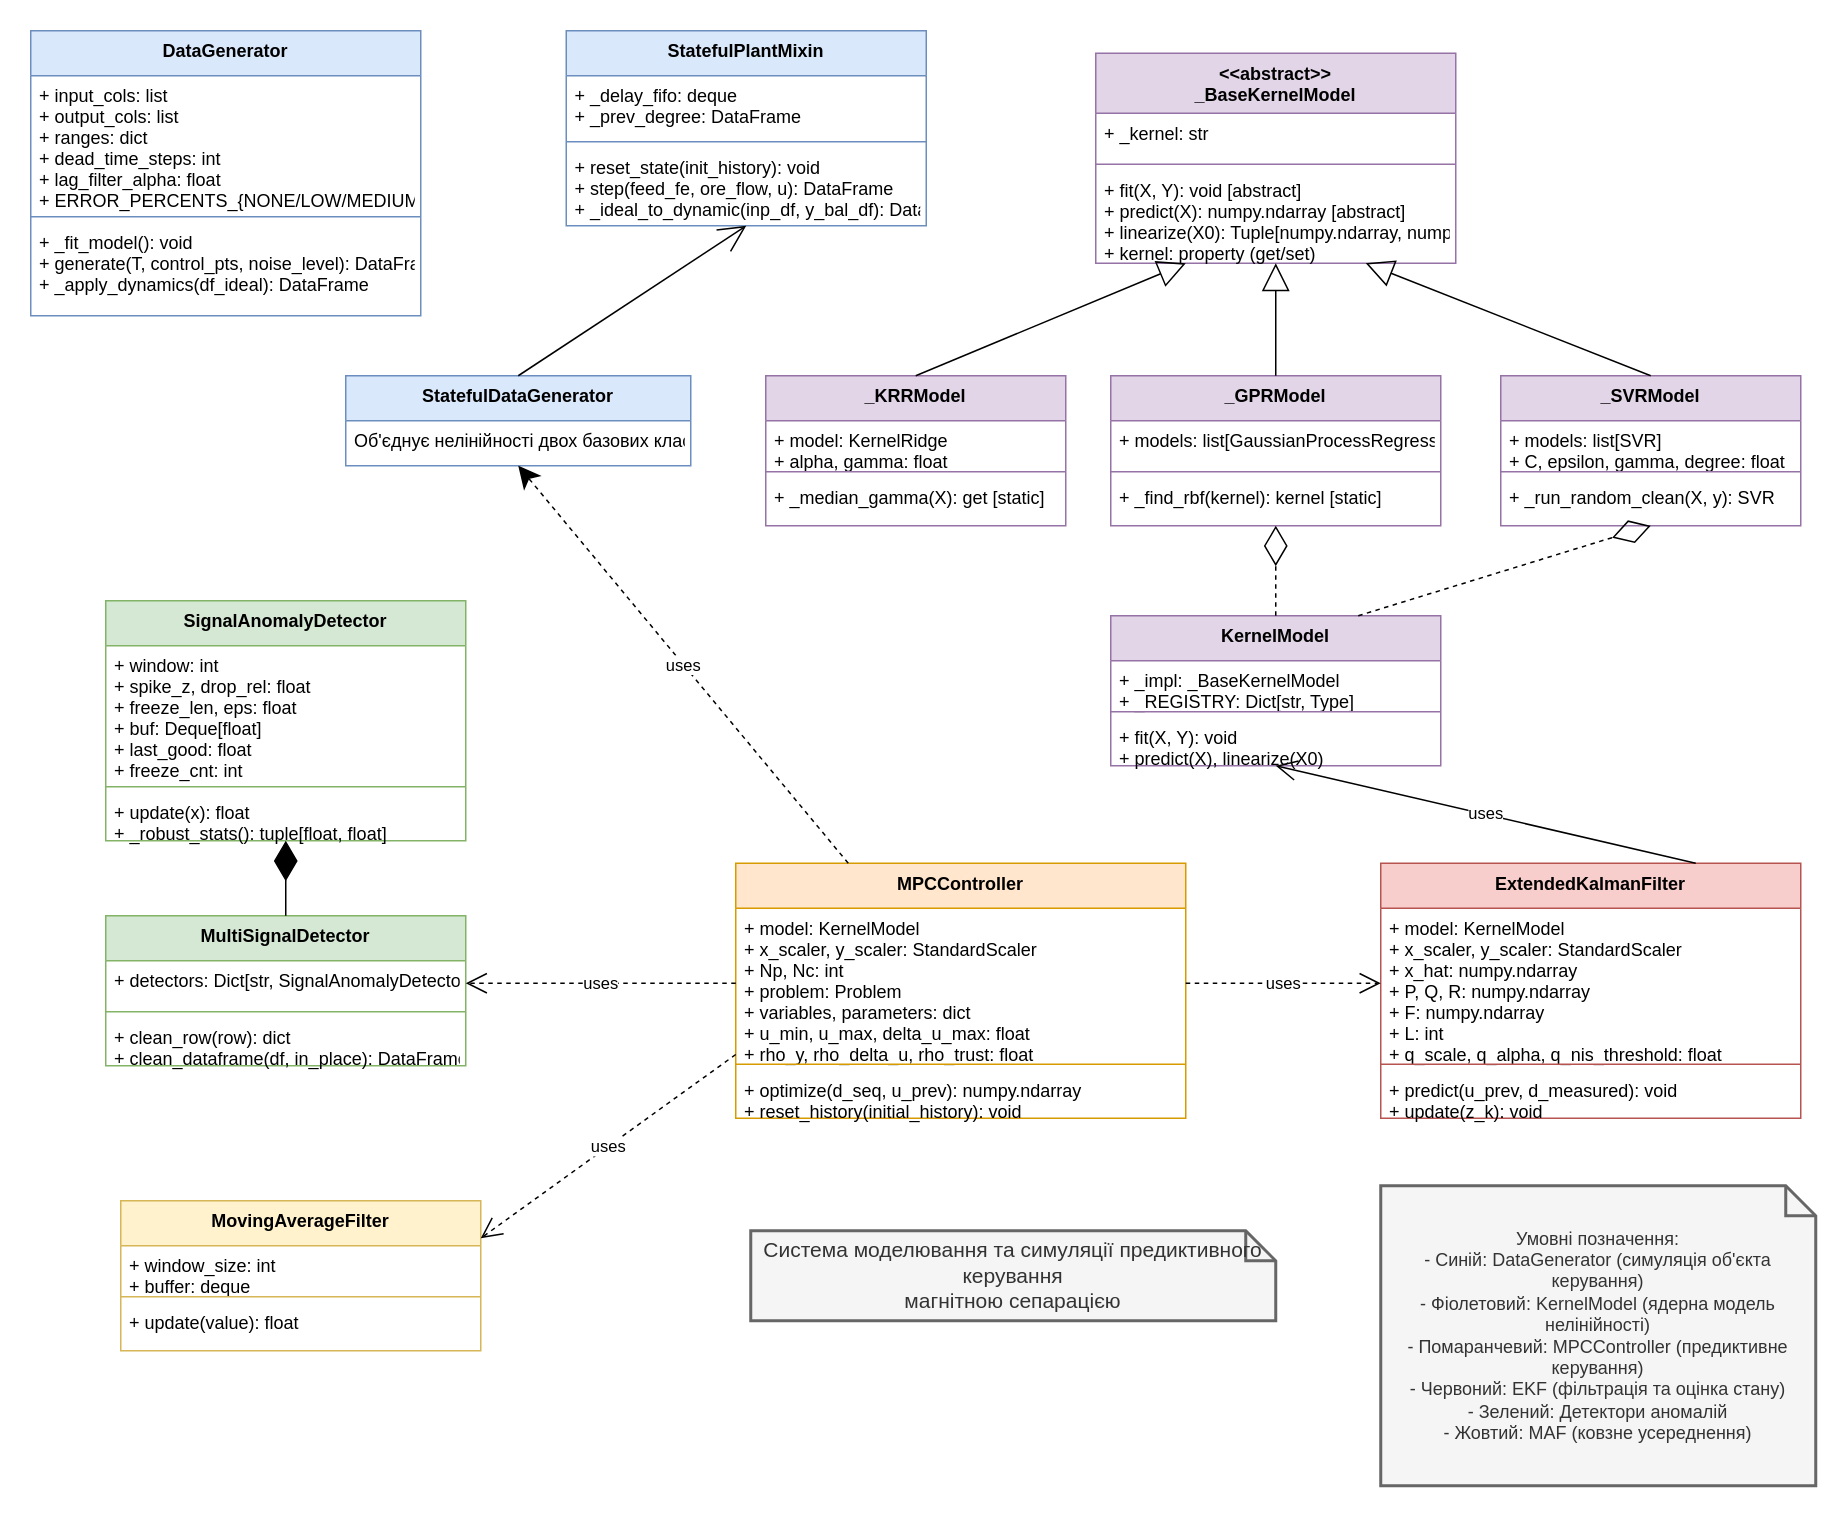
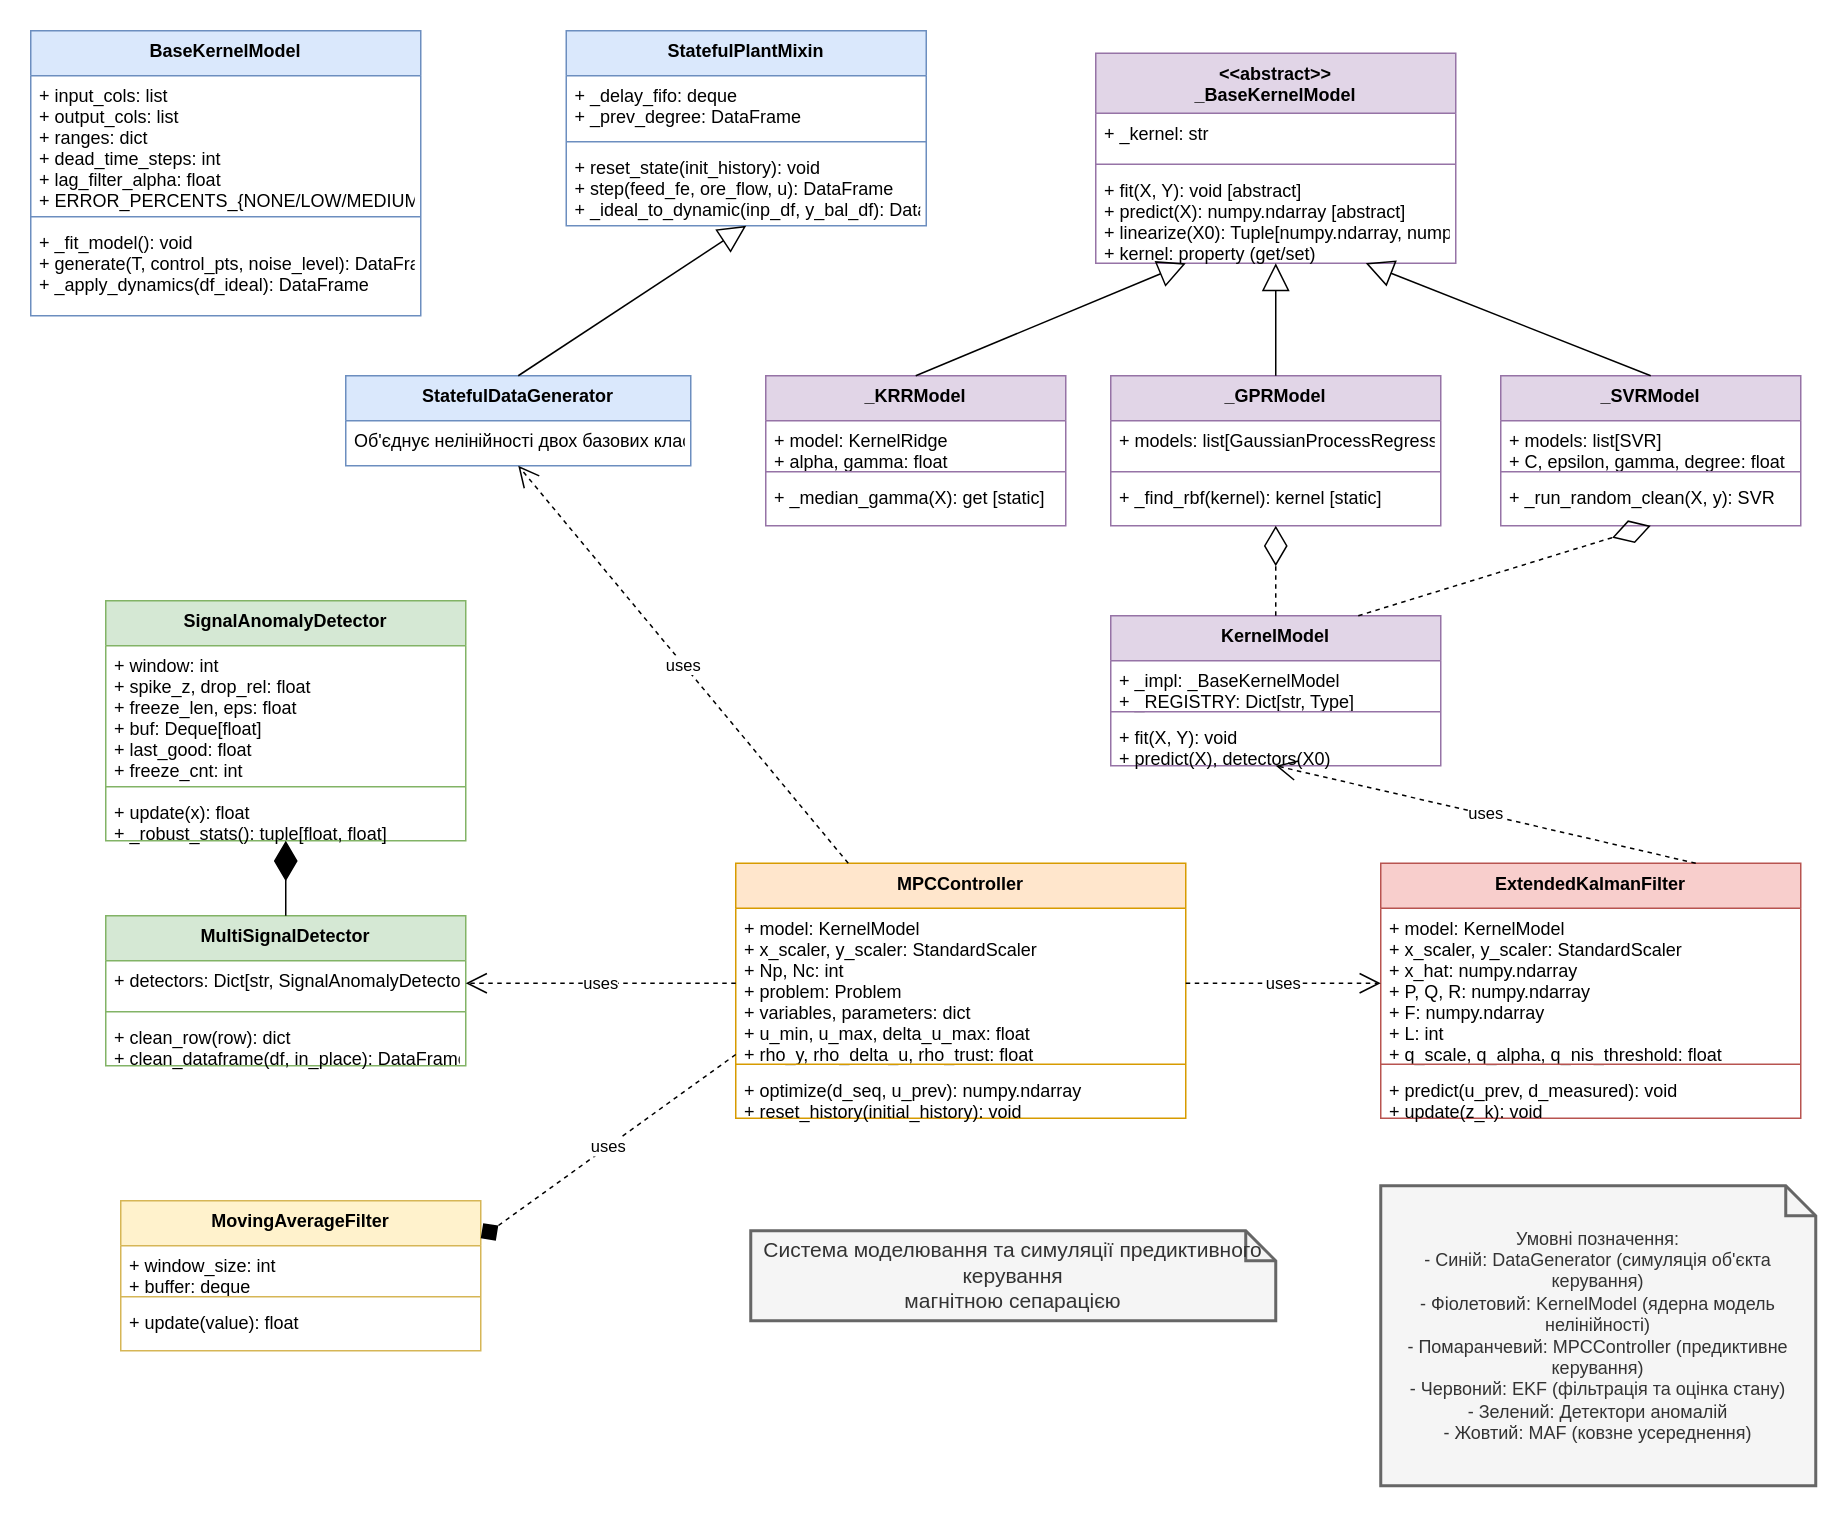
- <mxCell id="2" value="DataGenerator" style="swimlane;fontStyle=1;align=center;verticalAlign=top;childLayout=stackLayout;horizontal=1;startSize=30;horizontalStack=0;resizeParent=1;resizeParentMax=0;resizeLast=0;collapsible=1;marginBottom=0;fillColor=#dae8fc;strokeColor=#6c8ebf;" parent="1" vertex="1"><mxGeometry x="20" y="20" width="260" height="190" as="geometry" /></mxCell>
+ <mxCell id="2" value="BaseKernelModel" style="swimlane;fontStyle=1;align=center;verticalAlign=top;childLayout=stackLayout;horizontal=1;startSize=30;horizontalStack=0;resizeParent=1;resizeParentMax=0;resizeLast=0;collapsible=1;marginBottom=0;fillColor=#dae8fc;strokeColor=#6c8ebf;" parent="1" vertex="1"><mxGeometry x="20" y="20" width="260" height="190" as="geometry" /></mxCell>
- <mxCell id="12" value="" style="endArrow=open;endSize=16;endFill=0;html=1;rounded=0;exitX=0.5;exitY=0;exitDx=0;exitDy=0;entryX=0.5;entryY=1;entryDx=0;entryDy=0;" parent="1" source="10" target="6" edge="1"><mxGeometry width="160" relative="1" as="geometry"><mxPoint x="345" y="220" as="sourcePoint" /><mxPoint x="210" y="200" as="targetPoint" /></mxGeometry></mxCell>
+ <mxCell id="12" value="" style="endArrow=block;endSize=16;endFill=0;html=1;rounded=0;exitX=0.5;exitY=0;exitDx=0;exitDy=0;entryX=0.5;entryY=1;entryDx=0;entryDy=0;" parent="1" source="10" target="6" edge="1"><mxGeometry width="160" relative="1" as="geometry"><mxPoint x="345" y="220" as="sourcePoint" /><mxPoint x="210" y="200" as="targetPoint" /></mxGeometry></mxCell>
- <mxCell id="63" value="uses" style="endArrow=classic;endSize=12;dashed=1;html=1;rounded=0;exitX=0.25;exitY=0;exitDx=0;exitDy=0;entryX=0.5;entryY=1;entryDx=0;entryDy=0;" parent="1" source="38" target="10" edge="1"><mxGeometry width="160" relative="1" as="geometry"><mxPoint x="360" y="530" as="sourcePoint" /><mxPoint x="520" y="530" as="targetPoint" /></mxGeometry></mxCell>
+ <mxCell id="63" value="uses" style="endArrow=open;endSize=12;dashed=1;html=1;rounded=0;exitX=0.25;exitY=0;exitDx=0;exitDy=0;entryX=0.5;entryY=1;entryDx=0;entryDy=0;" parent="1" source="38" target="10" edge="1"><mxGeometry width="160" relative="1" as="geometry"><mxPoint x="360" y="530" as="sourcePoint" /><mxPoint x="520" y="530" as="targetPoint" /></mxGeometry></mxCell>
- <mxCell id="32" value="+ fit(X, Y): void&#10;+ predict(X), linearize(X0)" style="text;strokeColor=none;fillColor=none;align=left;verticalAlign=top;spacingLeft=4;spacingRight=4;overflow=hidden;rotatable=0;points=[[0,0.5],[1,0.5]];portConstraint=eastwest;" parent="29" vertex="1"><mxGeometry y="68" width="220" height="32" as="geometry" /></mxCell>
+ <mxCell id="32" value="+ fit(X, Y): void&#10;+ predict(X), detectors(X0)" style="text;strokeColor=none;fillColor=none;align=left;verticalAlign=top;spacingLeft=4;spacingRight=4;overflow=hidden;rotatable=0;points=[[0,0.5],[1,0.5]];portConstraint=eastwest;" parent="29" vertex="1"><mxGeometry y="68" width="220" height="32" as="geometry" /></mxCell>
- <mxCell id="60" value="uses" style="endArrow=open;endSize=12;dashed=0;html=1;rounded=0;exitX=0.75;exitY=0;exitDx=0;exitDy=0;entryX=0.5;entryY=1;entryDx=0;entryDy=0;" parent="1" source="42" target="29" edge="1"><mxGeometry width="160" relative="1" as="geometry"><mxPoint x="830" y="500" as="sourcePoint" /><mxPoint x="990" y="500" as="targetPoint" /></mxGeometry></mxCell>
+ <mxCell id="60" value="uses" style="endArrow=open;endSize=12;dashed=1;html=1;rounded=0;exitX=0.75;exitY=0;exitDx=0;exitDy=0;entryX=0.5;entryY=1;entryDx=0;entryDy=0;" parent="1" source="42" target="29" edge="1"><mxGeometry width="160" relative="1" as="geometry"><mxPoint x="830" y="500" as="sourcePoint" /><mxPoint x="990" y="500" as="targetPoint" /></mxGeometry></mxCell>
- <mxCell id="62" value="uses" style="endArrow=open;endSize=12;dashed=1;html=1;rounded=0;exitX=0;exitY=0.75;exitDx=0;exitDy=0;entryX=1;entryY=0.25;entryDx=0;entryDy=0;" parent="1" source="38" target="55" edge="1"><mxGeometry width="160" relative="1" as="geometry"><mxPoint x="360" y="530" as="sourcePoint" /><mxPoint x="520" y="530" as="targetPoint" /></mxGeometry></mxCell>
+ <mxCell id="62" value="uses" style="endArrow=diamond;endSize=12;dashed=1;html=1;rounded=0;exitX=0;exitY=0.75;exitDx=0;exitDy=0;entryX=1;entryY=0.25;entryDx=0;entryDy=0;" parent="1" source="38" target="55" edge="1"><mxGeometry width="160" relative="1" as="geometry"><mxPoint x="360" y="530" as="sourcePoint" /><mxPoint x="520" y="530" as="targetPoint" /></mxGeometry></mxCell>
